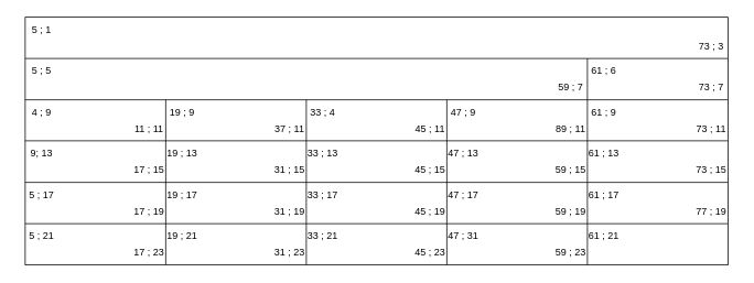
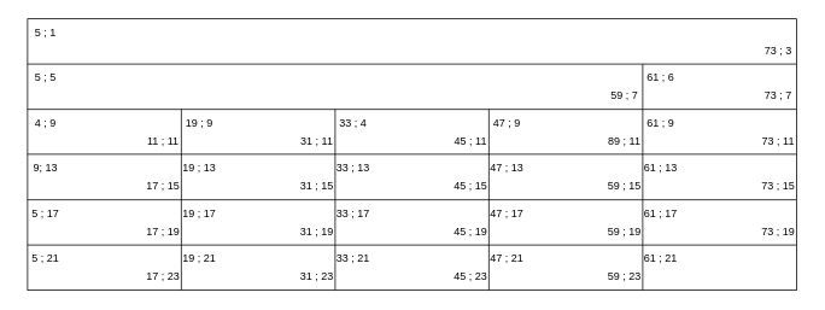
- <mxCell id="30" value="37 ; 11" style="text;html=1;align=center;verticalAlign=middle;whiteSpace=wrap;rounded=0;" parent="1" vertex="1"><mxGeometry x="320" y="140" width="60" height="30" as="geometry" /></mxCell>
+ <mxCell id="30" value="31 ; 11" style="text;html=1;align=center;verticalAlign=middle;whiteSpace=wrap;rounded=0;" parent="1" vertex="1"><mxGeometry x="320" y="140" width="60" height="30" as="geometry" /></mxCell>
- <mxCell id="56" value="77 ; 19" style="text;html=1;align=center;verticalAlign=middle;whiteSpace=wrap;rounded=0;" parent="1" vertex="1"><mxGeometry x="830" y="240" width="60" height="30" as="geometry" /></mxCell>
+ <mxCell id="56" value="73 ; 19" style="text;html=1;align=center;verticalAlign=middle;whiteSpace=wrap;rounded=0;" parent="1" vertex="1"><mxGeometry x="830" y="240" width="60" height="30" as="geometry" /></mxCell>
- <mxCell id="45" value="47 ; 31" style="text;html=1;align=center;verticalAlign=middle;whiteSpace=wrap;rounded=0;" parent="1" vertex="1"><mxGeometry x="530" y="270" width="60" height="30" as="geometry" /></mxCell>
+ <mxCell id="45" value="47 ; 21" style="text;html=1;align=center;verticalAlign=middle;whiteSpace=wrap;rounded=0;" parent="1" vertex="1"><mxGeometry x="530" y="270" width="60" height="30" as="geometry" /></mxCell>
